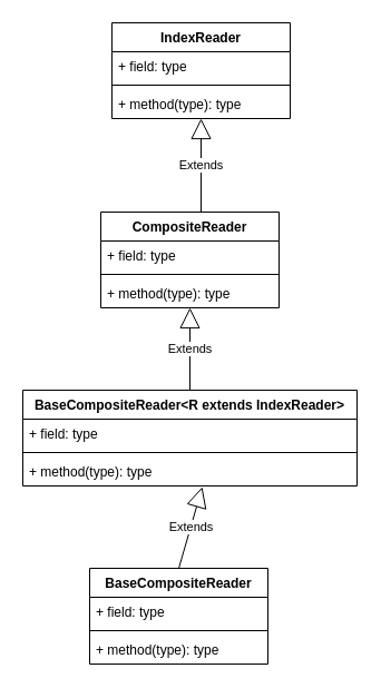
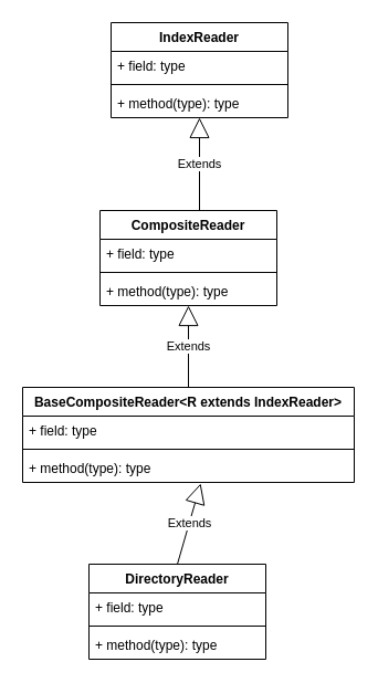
- <mxCell id="2" value="BaseCompositeReader" style="swimlane;fontStyle=1;align=center;verticalAlign=top;childLayout=stackLayout;horizontal=1;startSize=26;horizontalStack=0;resizeParent=1;resizeParentMax=0;resizeLast=0;collapsible=1;marginBottom=0;" vertex="1" parent="1"><mxGeometry x="80" y="510" width="160" height="86" as="geometry" /></mxCell>
+ <mxCell id="2" value="DirectoryReader" style="swimlane;fontStyle=1;align=center;verticalAlign=top;childLayout=stackLayout;horizontal=1;startSize=26;horizontalStack=0;resizeParent=1;resizeParentMax=0;resizeLast=0;collapsible=1;marginBottom=0;" vertex="1" parent="1"><mxGeometry x="80" y="510" width="160" height="86" as="geometry" /></mxCell>
